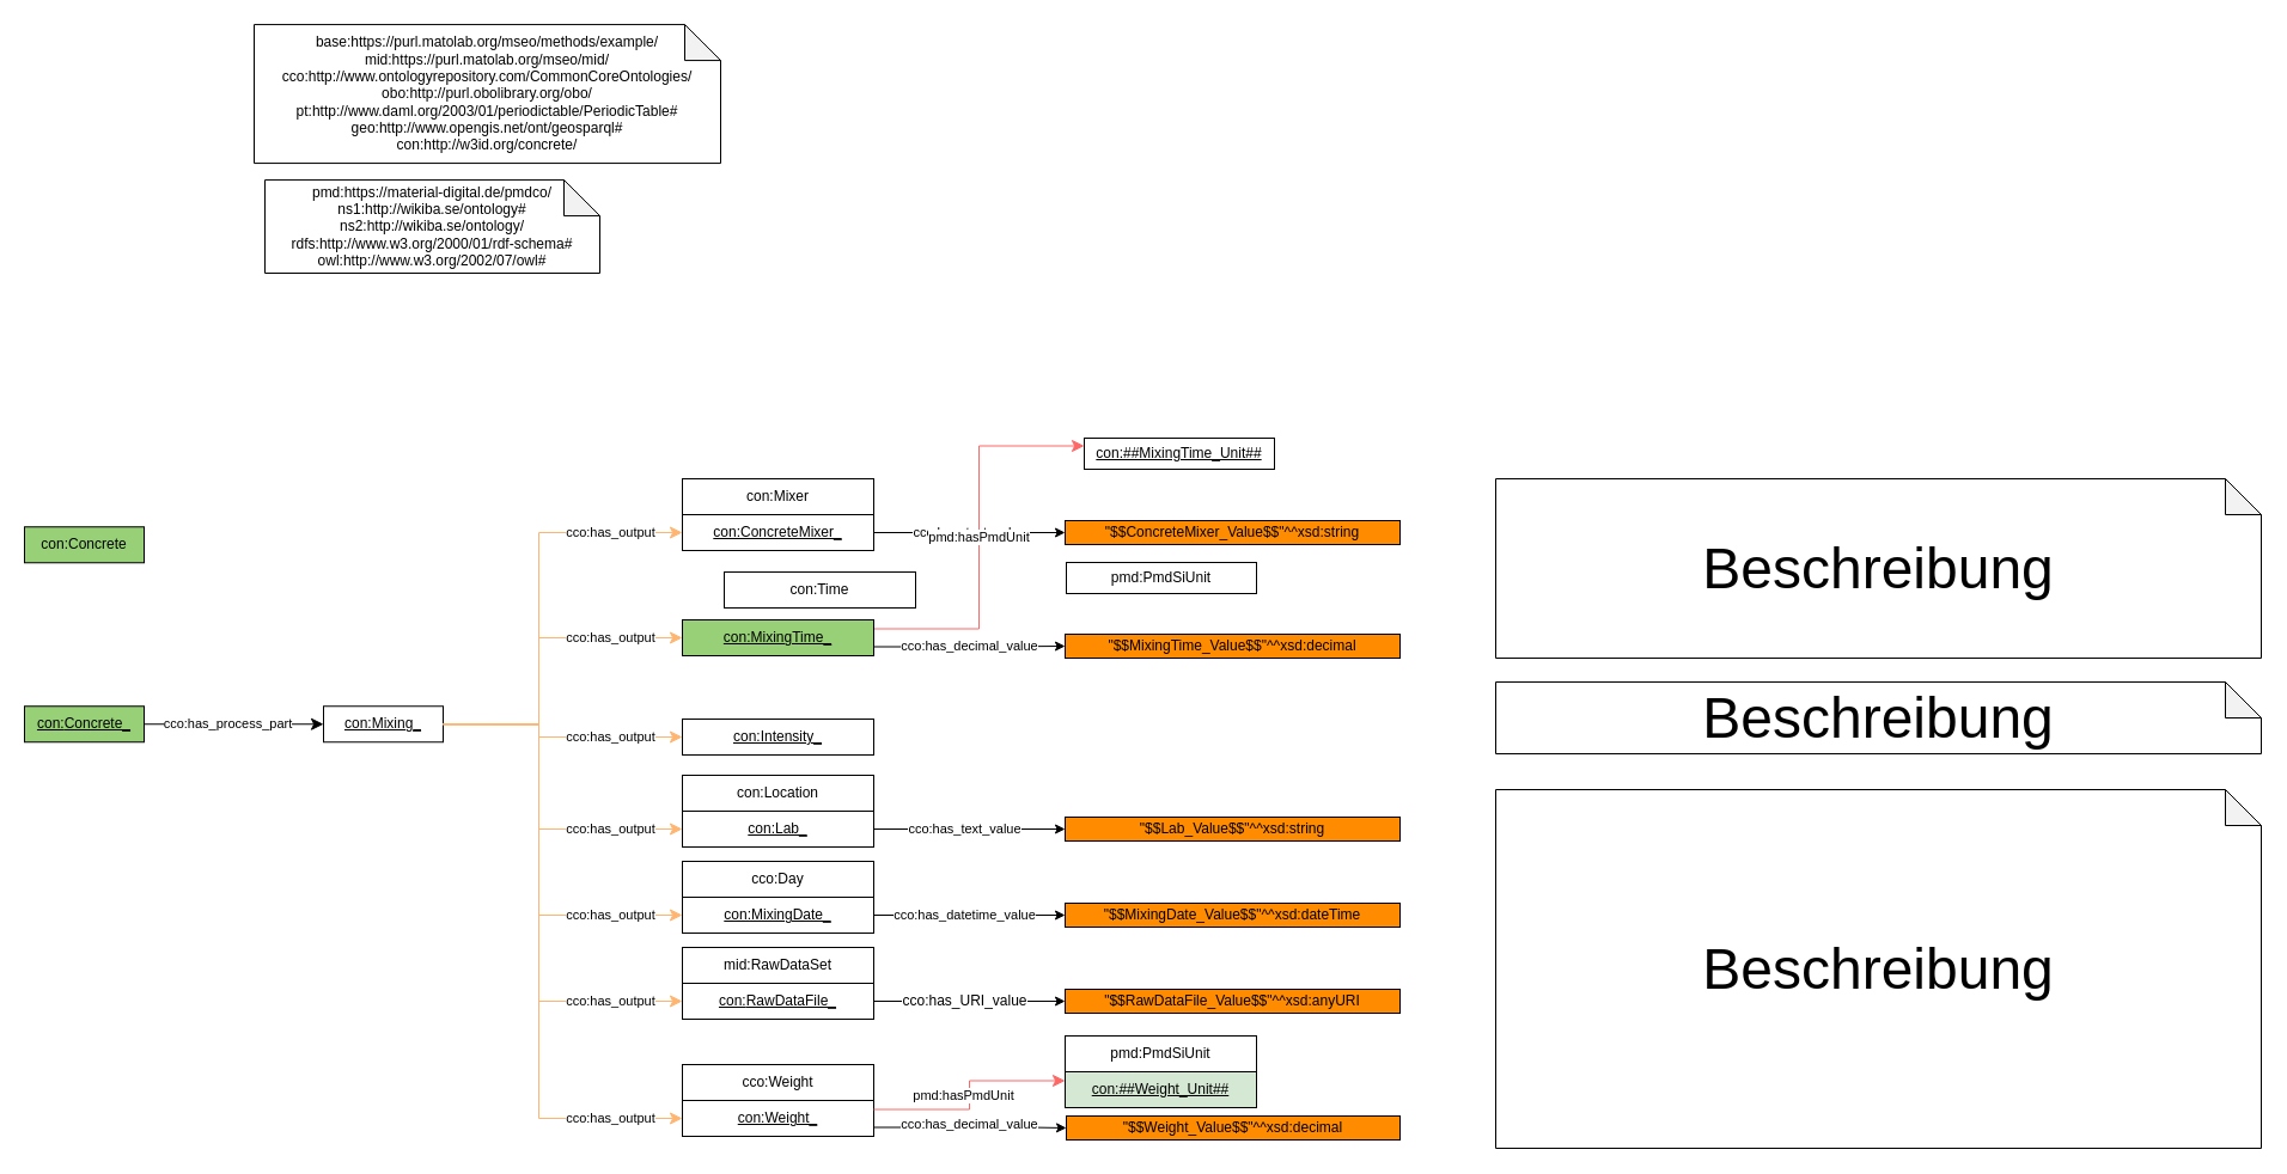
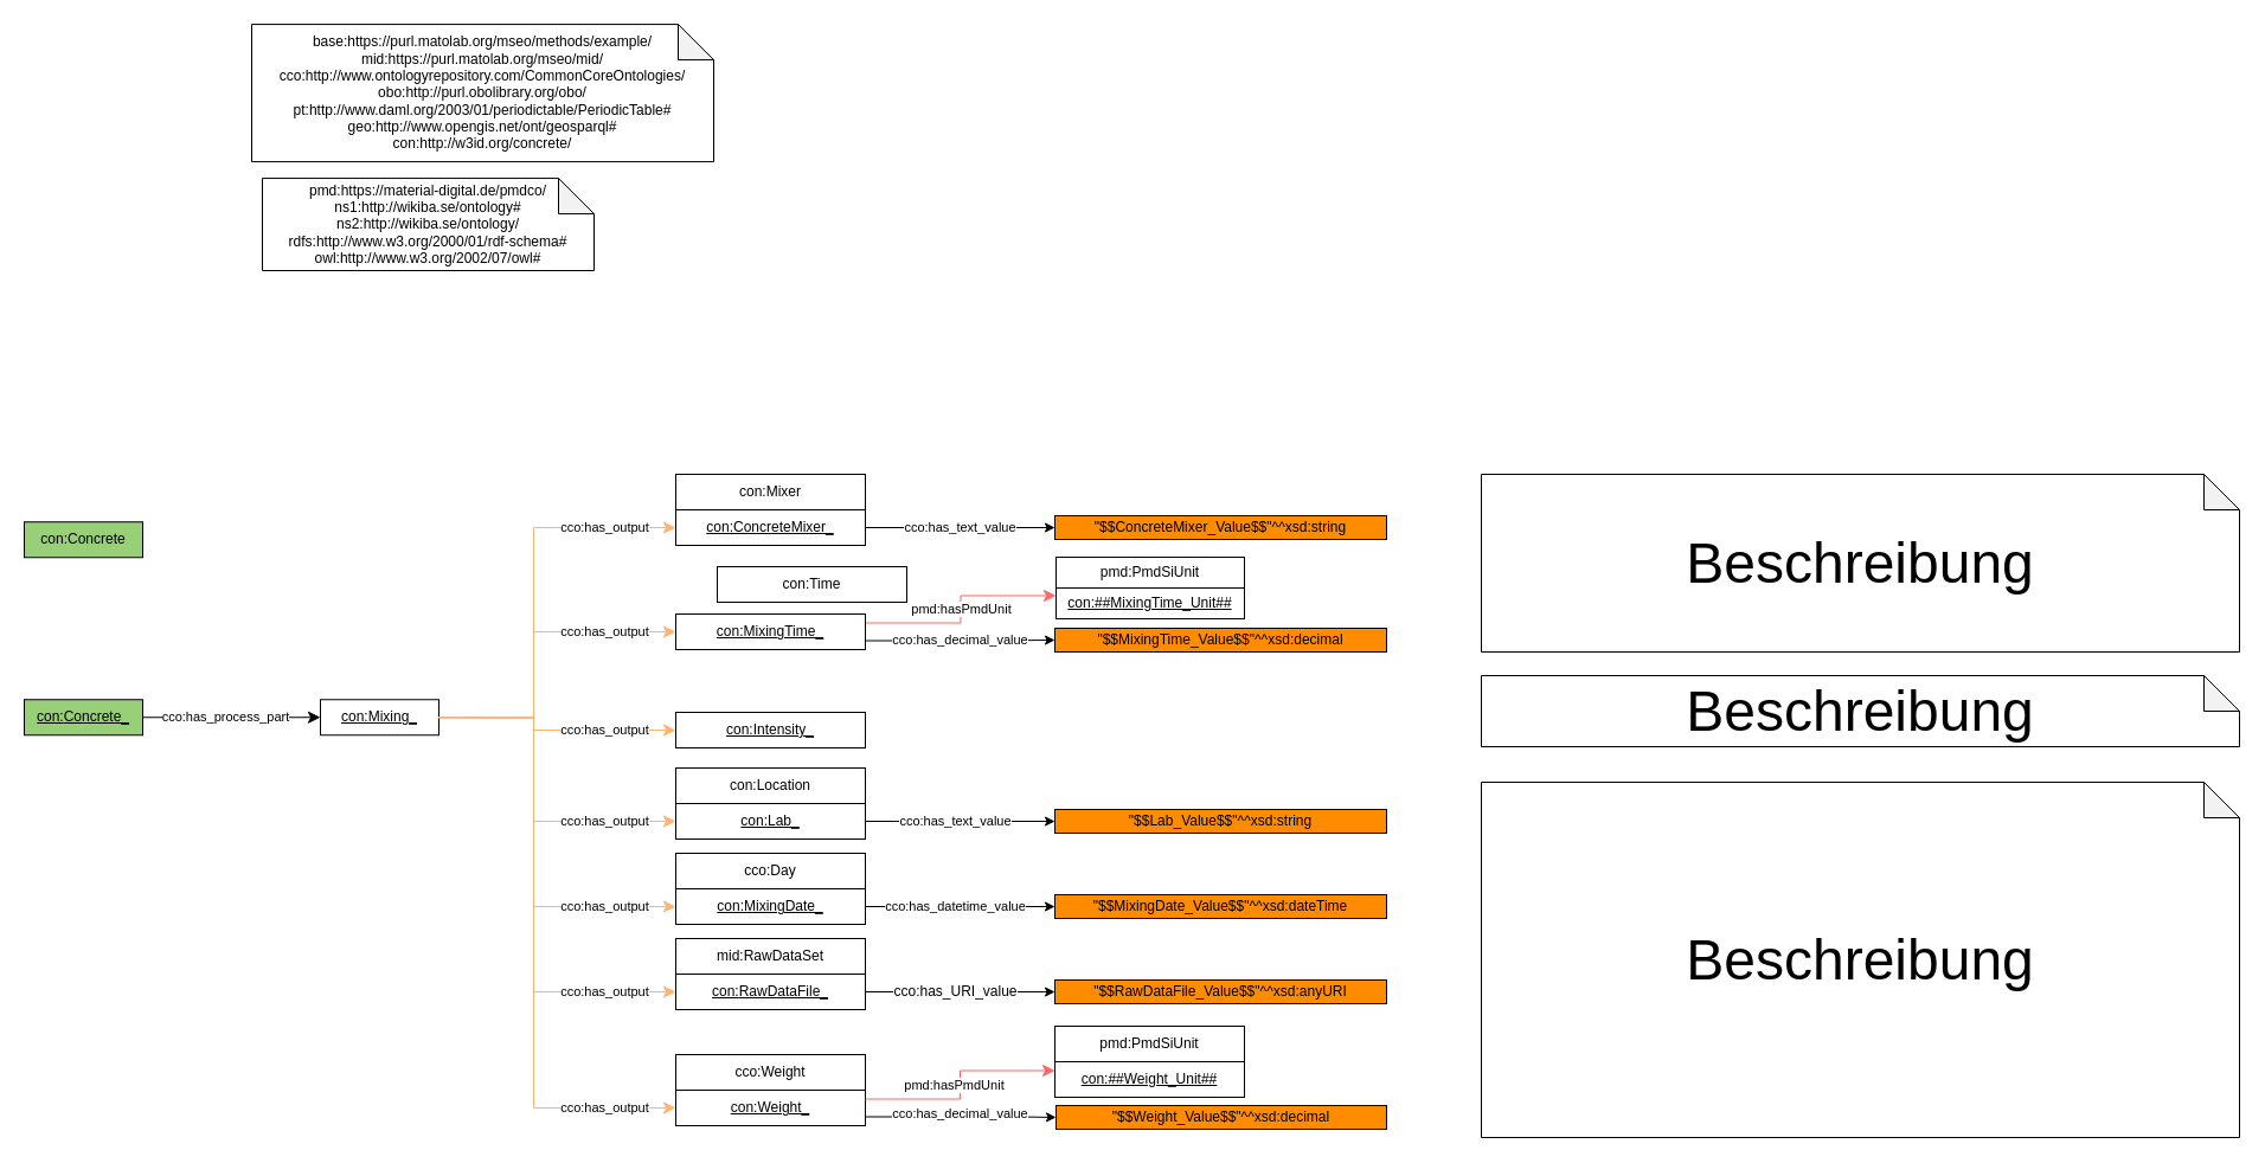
- <mxCell id="39" value="&lt;u&gt;con:##MixingTime_Unit##&lt;/u&gt;" style="rounded=0;whiteSpace=wrap;html=1;fillColor=#FFFFFF;" parent="1" vertex="1"><mxGeometry x="906" y="366" width="159" height="26" as="geometry" /></mxCell>
+ <mxCell id="39" value="&lt;u&gt;con:##MixingTime_Unit##&lt;/u&gt;" style="rounded=0;whiteSpace=wrap;html=1;fillColor=#FFFFFF;" parent="1" vertex="1"><mxGeometry x="891" y="496" width="159" height="26" as="geometry" /></mxCell>
- <mxCell id="44" value="&lt;u&gt;con:MixingTime_&lt;/u&gt;" style="rounded=0;whiteSpace=wrap;html=1;snapToPoint=1;fillColor=#97d077;" parent="1" vertex="1"><mxGeometry x="570" y="518" width="160" height="30" as="geometry" /></mxCell>
+ <mxCell id="44" value="&lt;u&gt;con:MixingTime_&lt;/u&gt;" style="rounded=0;whiteSpace=wrap;html=1;snapToPoint=1;" parent="1" vertex="1"><mxGeometry x="570" y="518" width="160" height="30" as="geometry" /></mxCell>
- <mxCell id="35" value="&lt;u&gt;con:##Weight_Unit##&lt;/u&gt;" style="rounded=0;whiteSpace=wrap;html=1;snapToPoint=1;fillColor=#d5e8d4;" parent="1" vertex="1"><mxGeometry x="890" y="896" width="160" height="30" as="geometry" /></mxCell>
+ <mxCell id="35" value="&lt;u&gt;con:##Weight_Unit##&lt;/u&gt;" style="rounded=0;whiteSpace=wrap;html=1;snapToPoint=1;fillColor=#FFFFFF;" parent="1" vertex="1"><mxGeometry x="890" y="896" width="160" height="30" as="geometry" /></mxCell>
